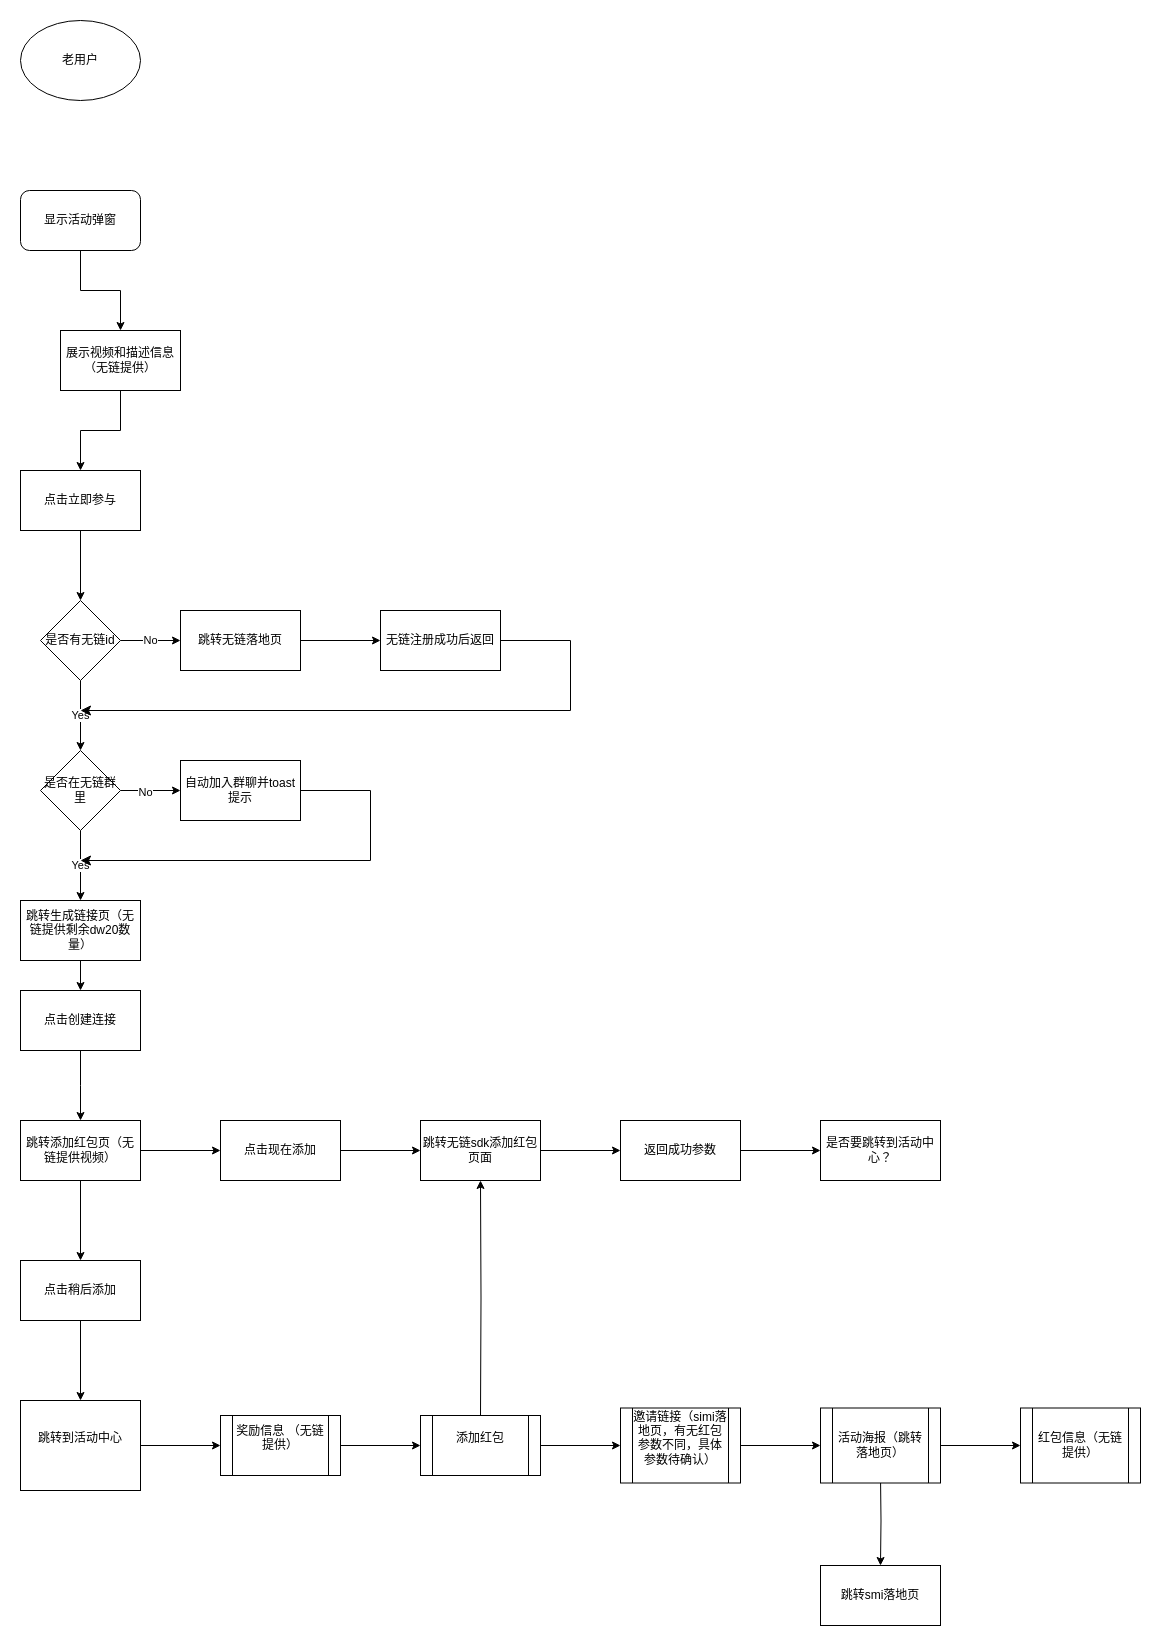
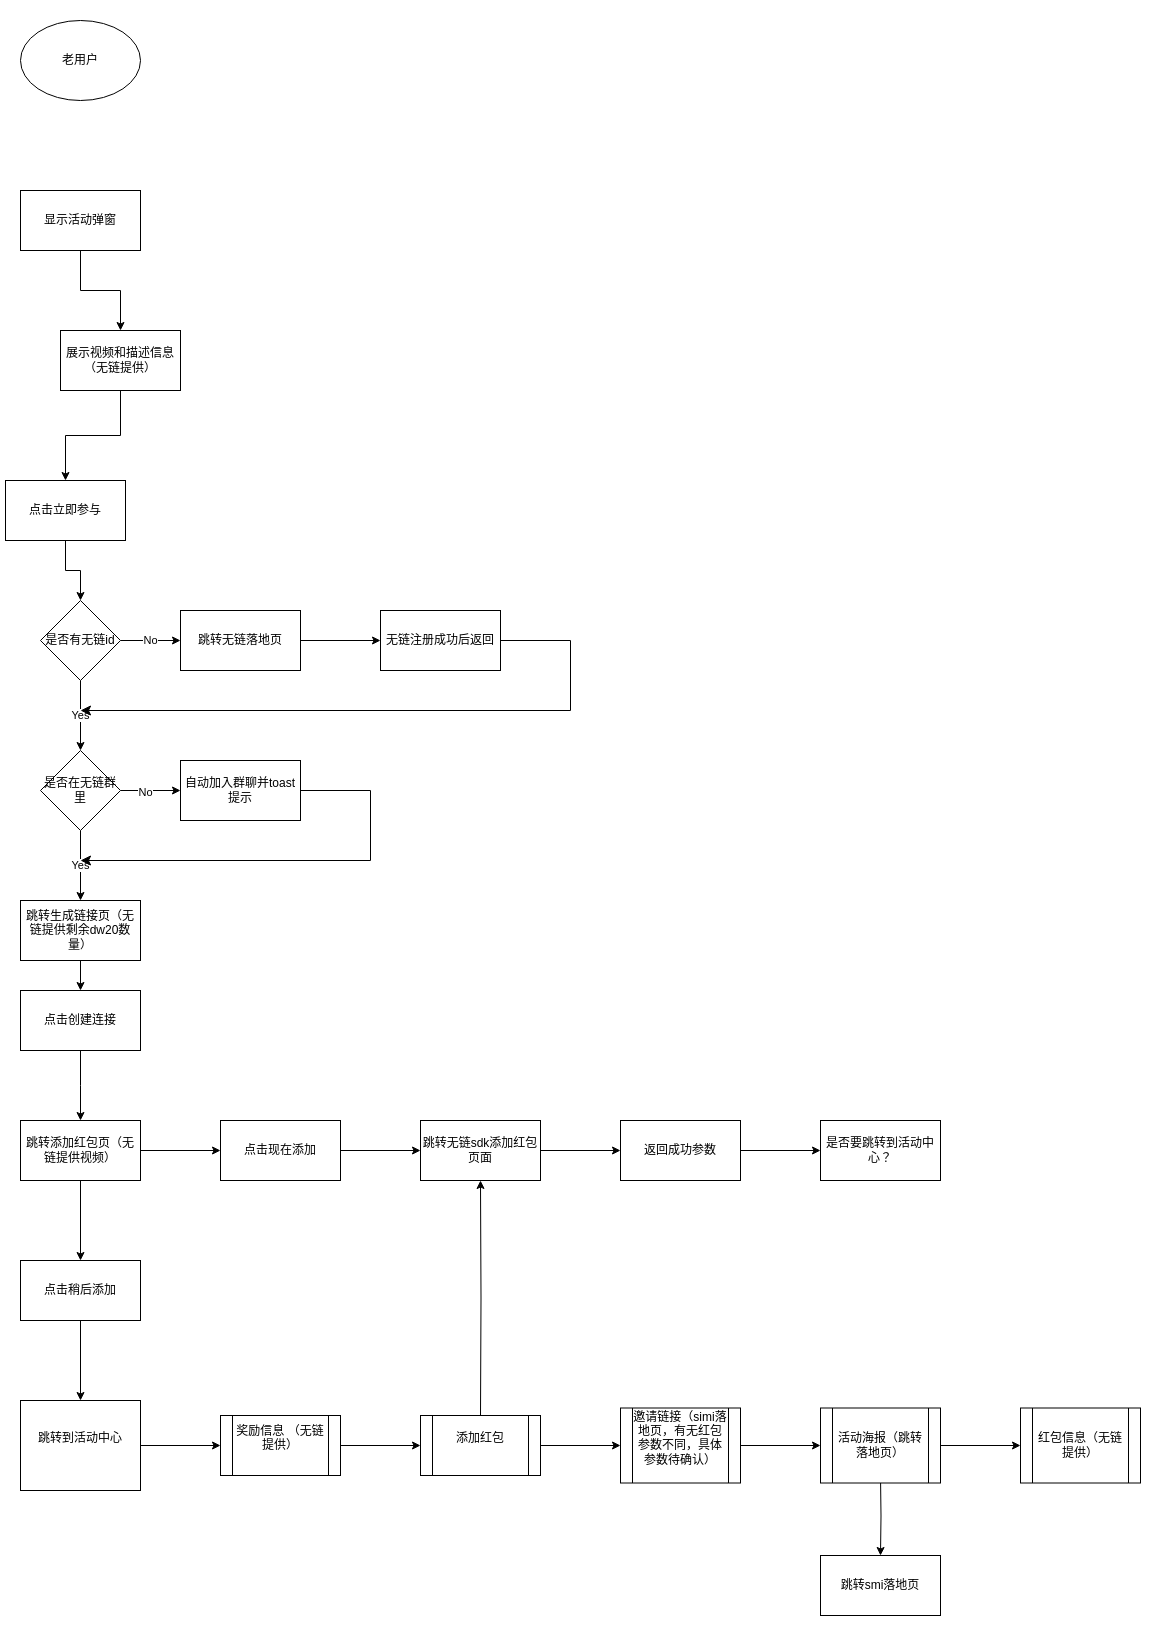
- <mxCell id="4" value="显示活动弹窗" style="whiteSpace=wrap;html=1;rounded=1;" vertex="1" parent="1"><mxGeometry x="20" y="190" width="120" height="60" as="geometry" /></mxCell>
+ <mxCell id="4" value="显示活动弹窗" style="whiteSpace=wrap;html=1;" vertex="1" parent="1"><mxGeometry x="20" y="190" width="120" height="60" as="geometry" /></mxCell>
- <mxCell id="8" value="点击立即参与" style="whiteSpace=wrap;html=1;" vertex="1" parent="1"><mxGeometry x="20" y="470" width="120" height="60" as="geometry" /></mxCell>
+ <mxCell id="8" value="点击立即参与" style="whiteSpace=wrap;html=1;" vertex="1" parent="1"><mxGeometry x="5" y="480" width="120" height="60" as="geometry" /></mxCell>
- <mxCell id="34" value="跳转smi落地页" style="whiteSpace=wrap;html=1;" vertex="1" parent="1"><mxGeometry x="820" y="1565" width="120" height="60" as="geometry" /></mxCell>
+ <mxCell id="34" value="跳转smi落地页" style="whiteSpace=wrap;html=1;" vertex="1" parent="1"><mxGeometry x="820" y="1555" width="120" height="60" as="geometry" /></mxCell>
